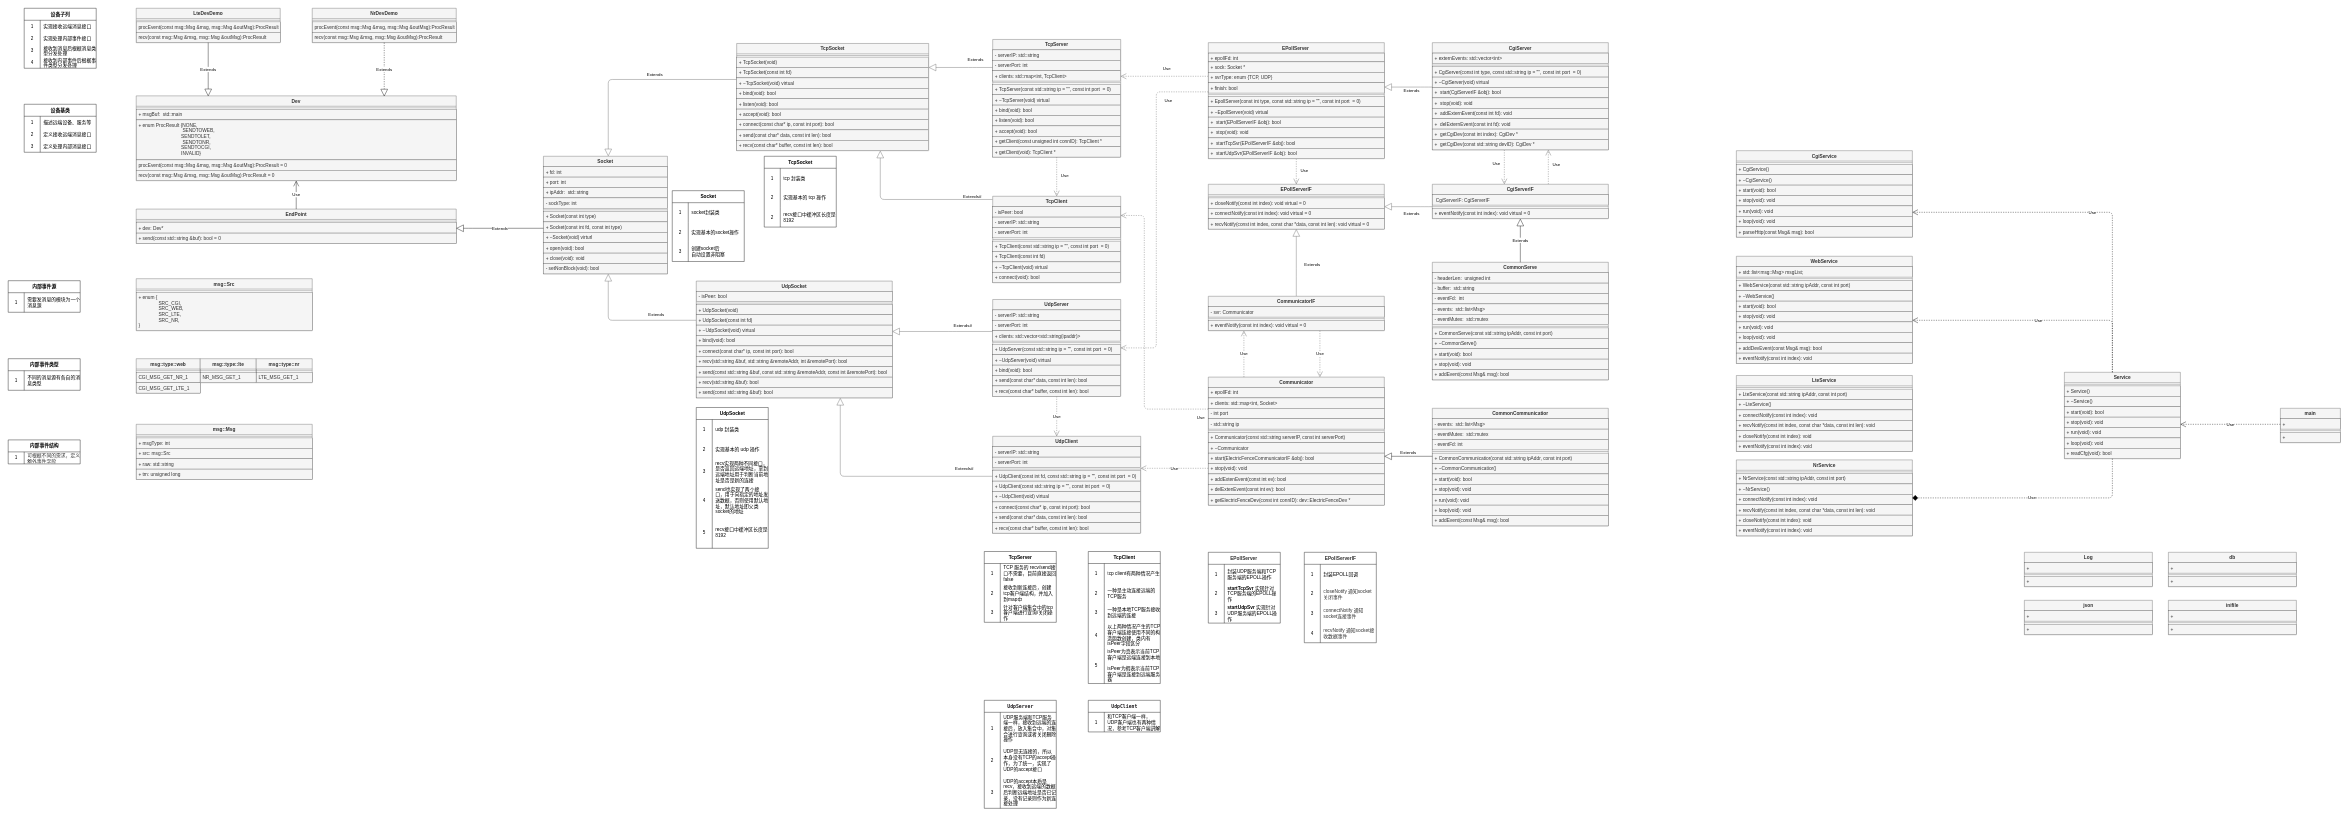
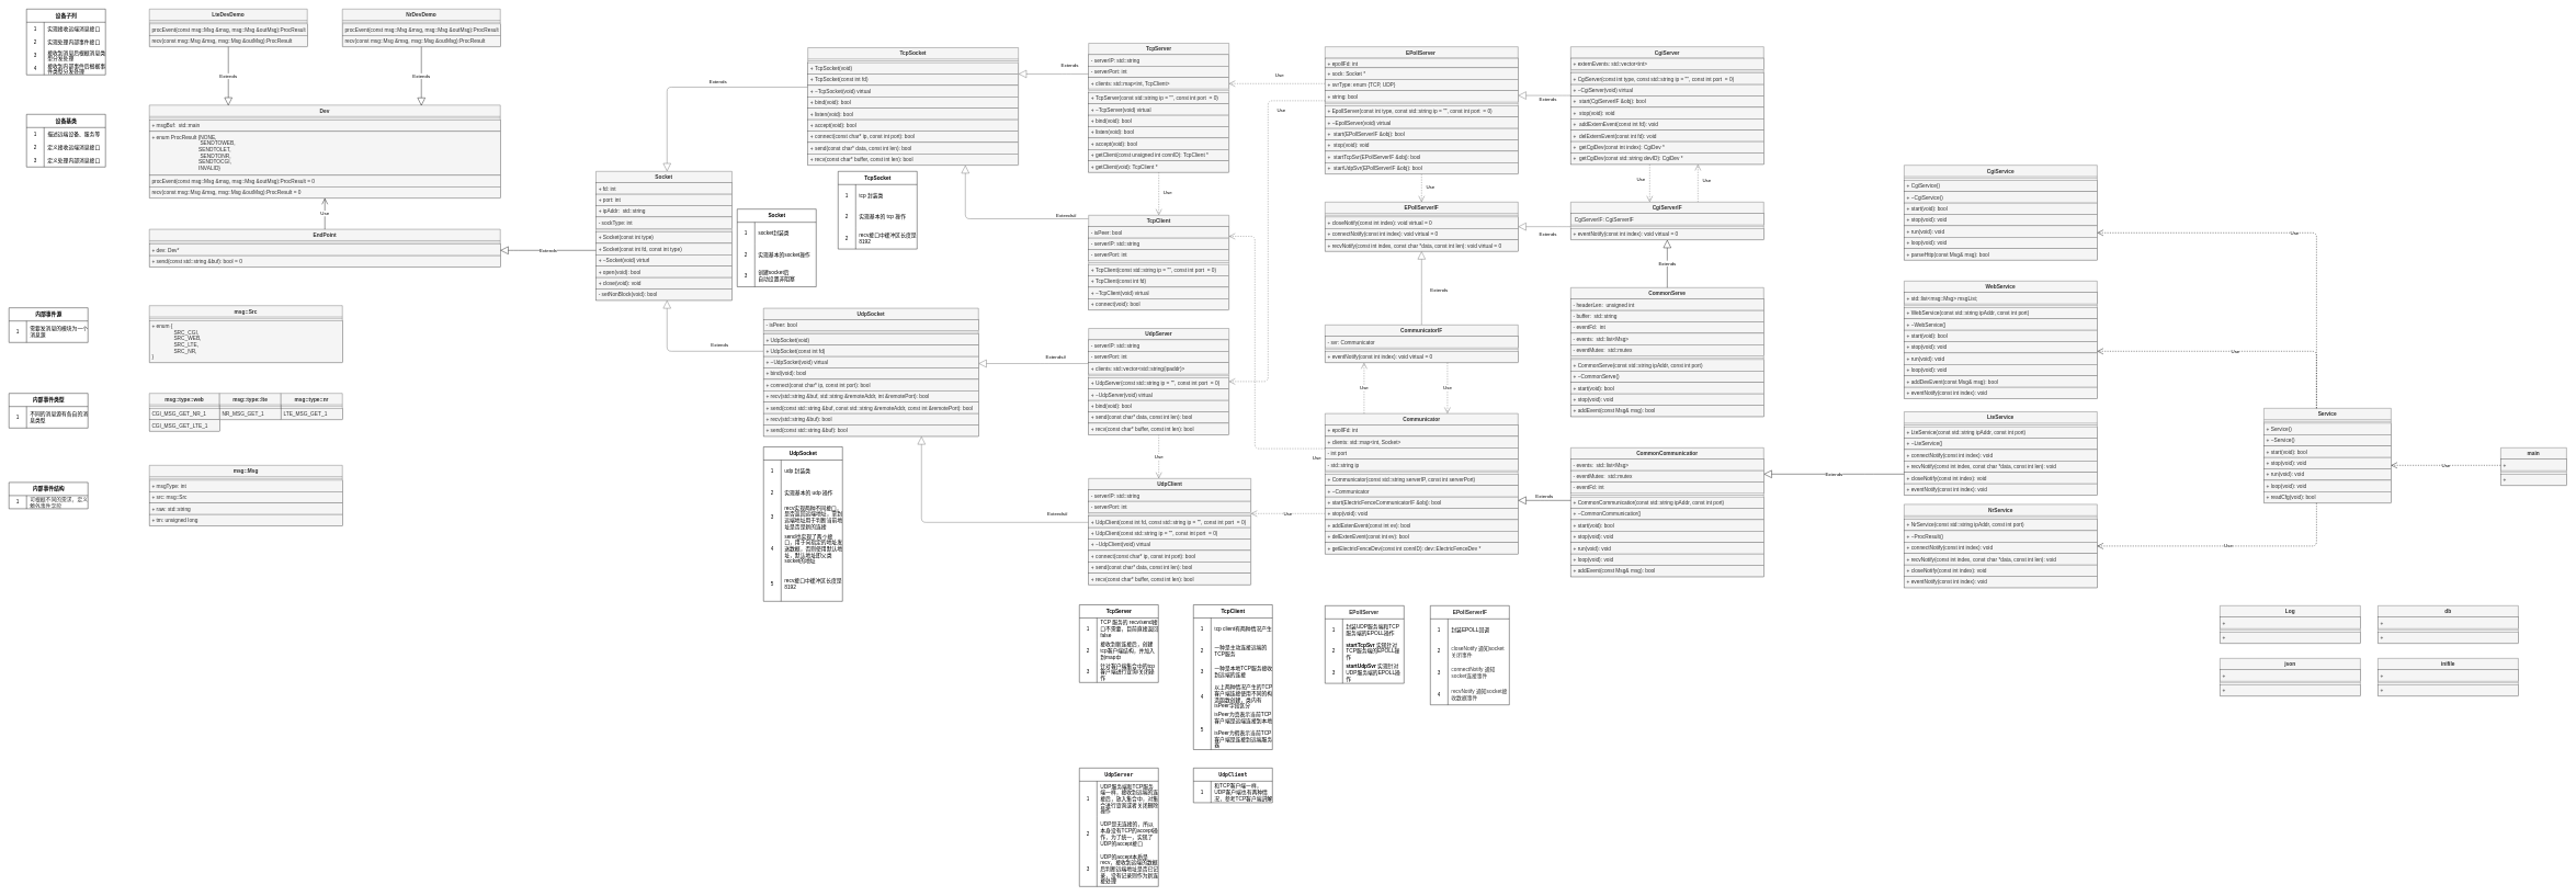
- <mxCell id="17" value="Extends" style="endArrow=block;endSize=16;endFill=0;html=1;entryX=0.775;entryY=0.007;entryDx=0;entryDy=0;entryPerimeter=0;dashed=1;" parent="1" source="12" target="2" edge="1"><mxGeometry width="160" relative="1" as="geometry"><mxPoint x="980.001" y="318" as="sourcePoint" /><mxPoint x="980.13" y="240.002" as="targetPoint" /></mxGeometry></mxCell>
+ <mxCell id="17" value="Extends" style="endArrow=block;endSize=16;endFill=0;html=1;entryX=0.775;entryY=0.007;entryDx=0;entryDy=0;entryPerimeter=0;" parent="1" source="12" target="2" edge="1"><mxGeometry width="160" relative="1" as="geometry"><mxPoint x="980.001" y="318" as="sourcePoint" /><mxPoint x="980.13" y="240.002" as="targetPoint" /></mxGeometry></mxCell>
- <mxCell id="126" value="+ finish: bool&#10;" style="text;align=left;verticalAlign=top;spacingLeft=4;spacingRight=4;overflow=hidden;rotatable=0;points=[[0,0.5],[1,0.5]];portConstraint=eastwest;fillColor=#f5f5f5;fontColor=#333333;strokeColor=#666666;" parent="122" vertex="1"><mxGeometry y="100" width="440" height="26" as="geometry" /></mxCell>
+ <mxCell id="126" value="+ string: bool&#10;" style="text;align=left;verticalAlign=top;spacingLeft=4;spacingRight=4;overflow=hidden;rotatable=0;points=[[0,0.5],[1,0.5]];portConstraint=eastwest;fillColor=#f5f5f5;fontColor=#333333;strokeColor=#666666;" parent="122" vertex="1"><mxGeometry y="100" width="440" height="26" as="geometry" /></mxCell>
+ <mxCell id="186" value="Extends" style="endArrow=block;endSize=16;endFill=0;html=1;edgeStyle=orthogonalEdgeStyle;startArrow=none;" parent="1" source="178" target="219" edge="1"><mxGeometry width="160" relative="1" as="geometry"><mxPoint x="4060" y="1033" as="sourcePoint" /><mxPoint x="3460" y="1000" as="targetPoint" /><Array as="points"><mxPoint x="4260" y="1080" /><mxPoint x="4260" y="1080" /></Array></mxGeometry></mxCell>
- <mxCell id="203" value="+ ~NrService()" style="text;align=left;verticalAlign=top;spacingLeft=4;spacingRight=4;overflow=hidden;rotatable=0;points=[[0,0.5],[1,0.5]];portConstraint=eastwest;fillColor=#f5f5f5;fontColor=#333333;strokeColor=#666666;" parent="200" vertex="1"><mxGeometry y="60" width="440" height="26" as="geometry" /></mxCell>
+ <mxCell id="203" value="+ ~ProcResult()" style="text;align=left;verticalAlign=top;spacingLeft=4;spacingRight=4;overflow=hidden;rotatable=0;points=[[0,0.5],[1,0.5]];portConstraint=eastwest;fillColor=#f5f5f5;fontColor=#333333;strokeColor=#666666;" parent="200" vertex="1"><mxGeometry y="60" width="440" height="26" as="geometry" /></mxCell>
- <mxCell id="242" value="Use" style="endArrow=diamond;endSize=12;dashed=1;html=1;edgeStyle=orthogonalEdgeStyle;" parent="1" source="232" target="200" edge="1"><mxGeometry width="160" relative="1" as="geometry"><mxPoint x="4820" y="1130" as="sourcePoint" /><mxPoint x="4980" y="1130" as="targetPoint" /><Array as="points"><mxPoint x="5280" y="1244" /></Array></mxGeometry></mxCell>
+ <mxCell id="242" value="Use" style="endArrow=open;endSize=12;dashed=1;html=1;edgeStyle=orthogonalEdgeStyle;" parent="1" source="232" target="200" edge="1"><mxGeometry width="160" relative="1" as="geometry"><mxPoint x="4820" y="1130" as="sourcePoint" /><mxPoint x="4980" y="1130" as="targetPoint" /><Array as="points"><mxPoint x="5280" y="1244" /></Array></mxGeometry></mxCell>
